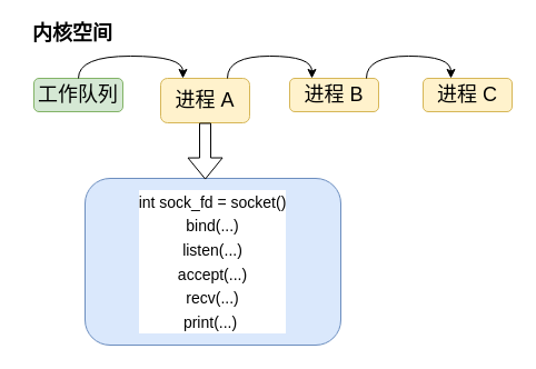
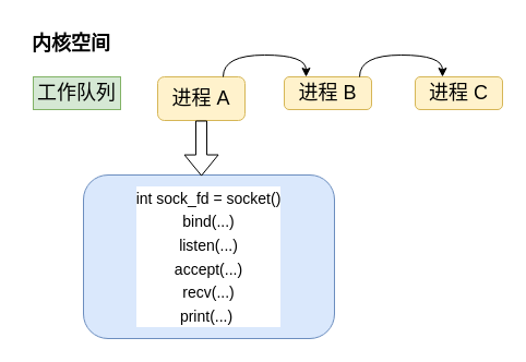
- <mxCell id="2" value="&lt;b&gt;&lt;font style=&quot;font-size: 18px;&quot;&gt;内核空间&lt;/font&gt;&lt;/b&gt;" style="text;html=1;strokeColor=none;fillColor=none;align=center;verticalAlign=middle;whiteSpace=wrap;rounded=0;" vertex="1" parent="1"><mxGeometry x="20" y="20" width="90" height="20" as="geometry" /></mxCell>
+ <mxCell id="2" value="&lt;b&gt;&lt;font style=&quot;font-size: 18px;&quot;&gt;内核空间&lt;/font&gt;&lt;/b&gt;" style="text;html=1;strokeColor=none;fillColor=none;align=center;verticalAlign=middle;whiteSpace=wrap;rounded=0;" vertex="1" parent="1"><mxGeometry x="20" y="30" width="90" height="20" as="geometry" /></mxCell>
- <mxCell id="9" value="" style="endArrow=classic;html=1;rounded=0;fontSize=14;curved=1;exitX=0.5;exitY=0;exitDx=0;exitDy=0;entryX=0.25;entryY=0;entryDx=0;entryDy=0;edgeStyle=orthogonalEdgeStyle;" edge="1" parent="1" source="3" target="4"><mxGeometry width="50" height="50" relative="1" as="geometry"><mxPoint x="170" y="20" as="sourcePoint" /><mxPoint x="220" y="-30" as="targetPoint" /><Array as="points"><mxPoint x="70" y="50" /><mxPoint x="164" y="50" /></Array></mxGeometry></mxCell>
- <mxCell id="3" value="工作队列" style="rounded=1;whiteSpace=wrap;html=1;fontSize=18;fillColor=#d5e8d4;strokeColor=#82b366;" vertex="1" parent="1"><mxGeometry x="30" y="70" width="80" height="30" as="geometry" /></mxCell>
+ <mxCell id="3" value="工作队列" style="whiteSpace=wrap;html=1;fontSize=18;fillColor=#d5e8d4;strokeColor=#82b366;rounded=0;" vertex="1" parent="1"><mxGeometry x="30" y="70" width="80" height="30" as="geometry" /></mxCell>
